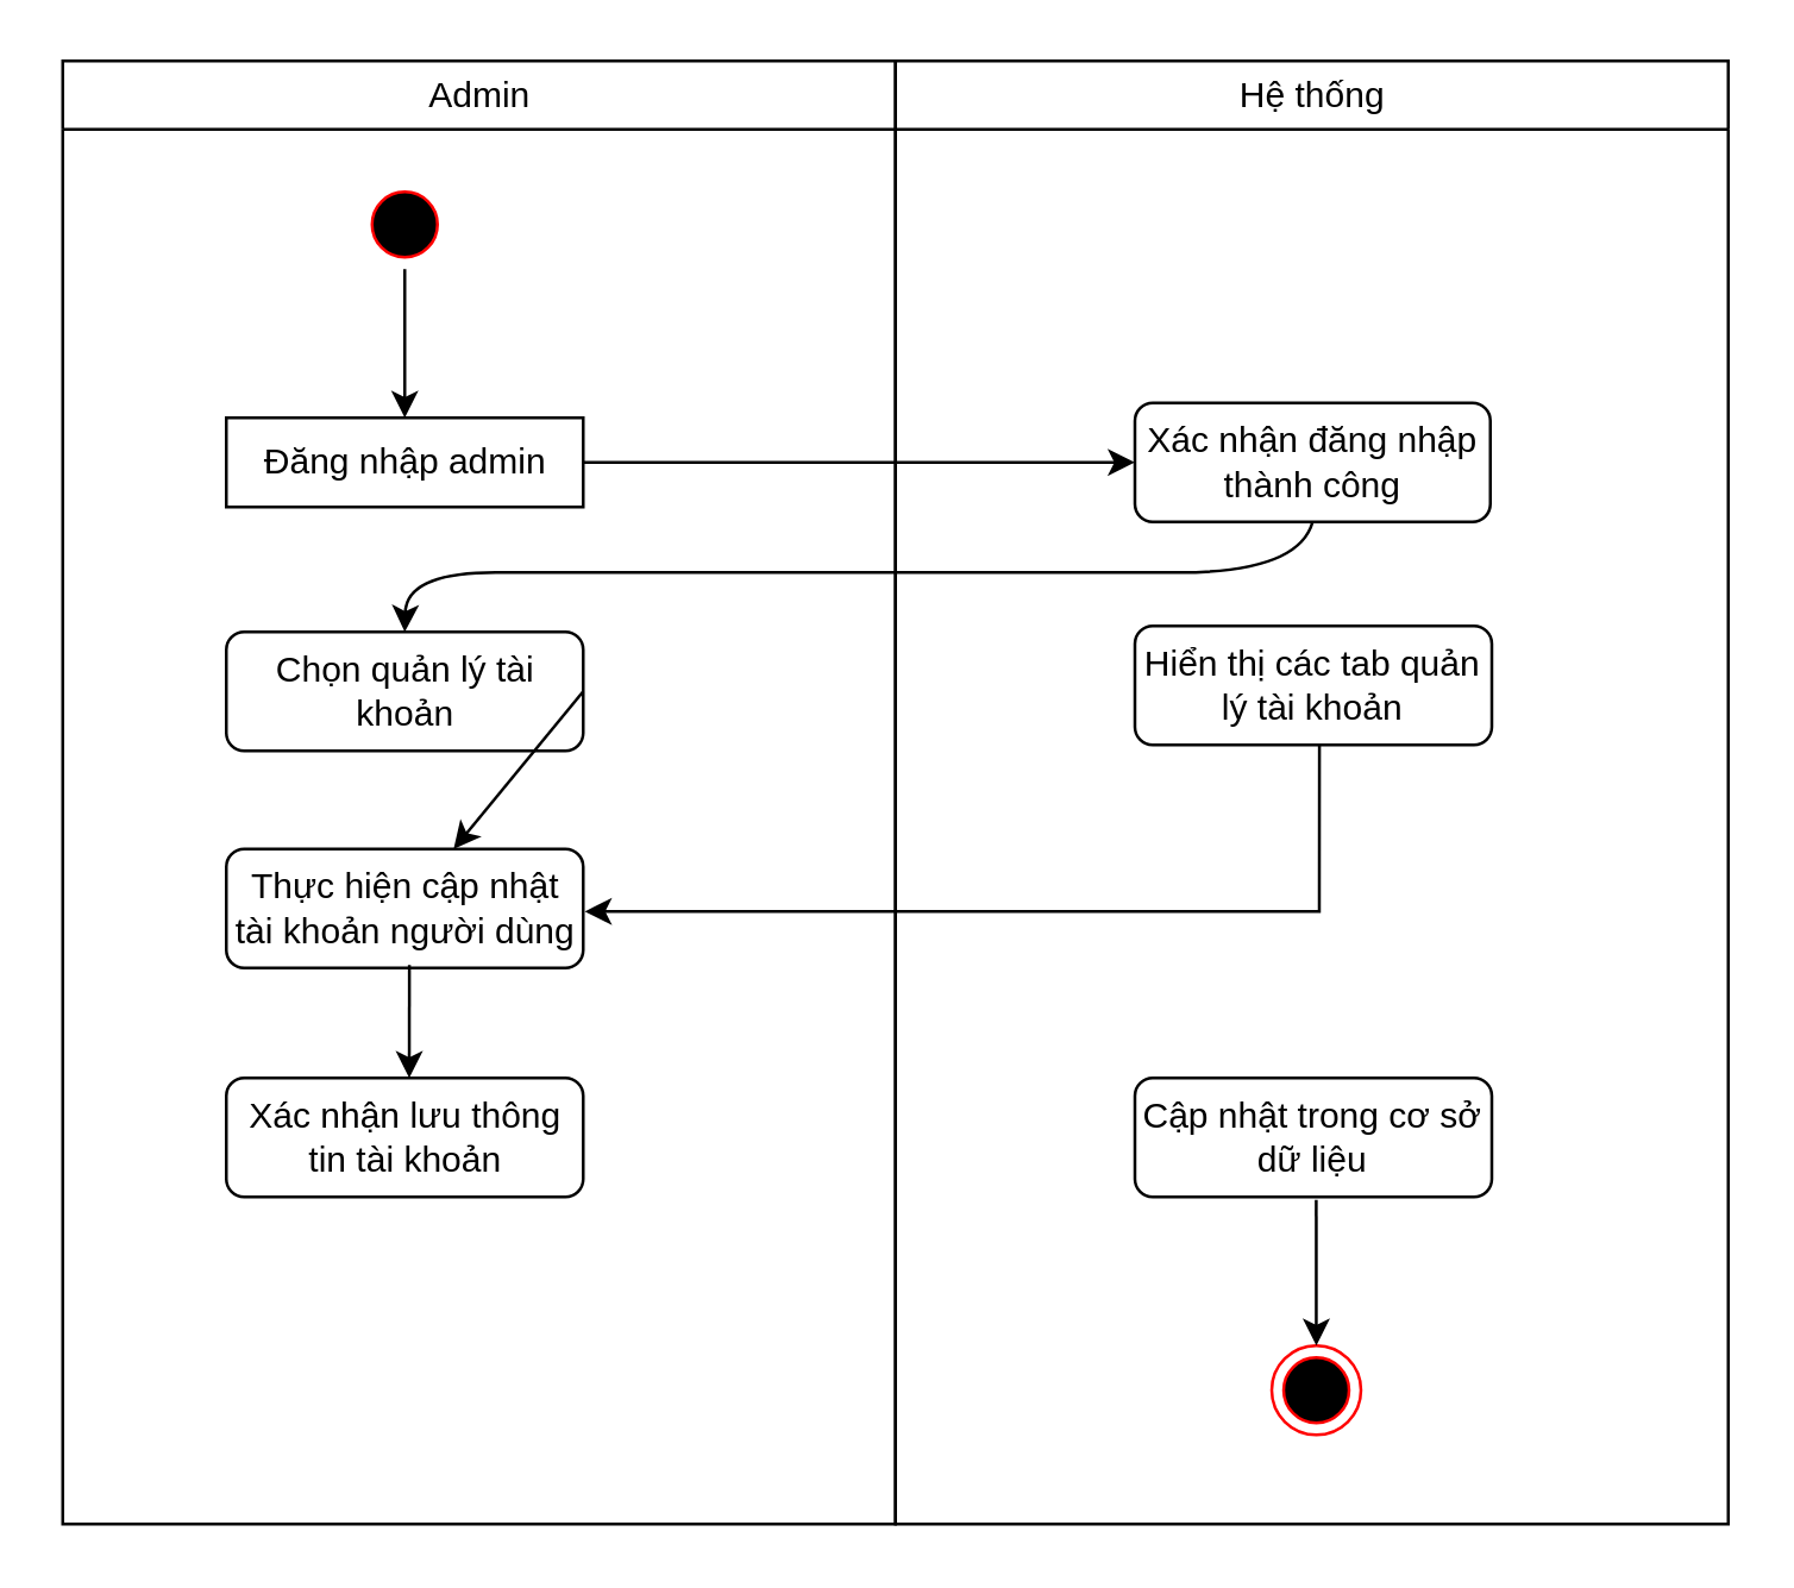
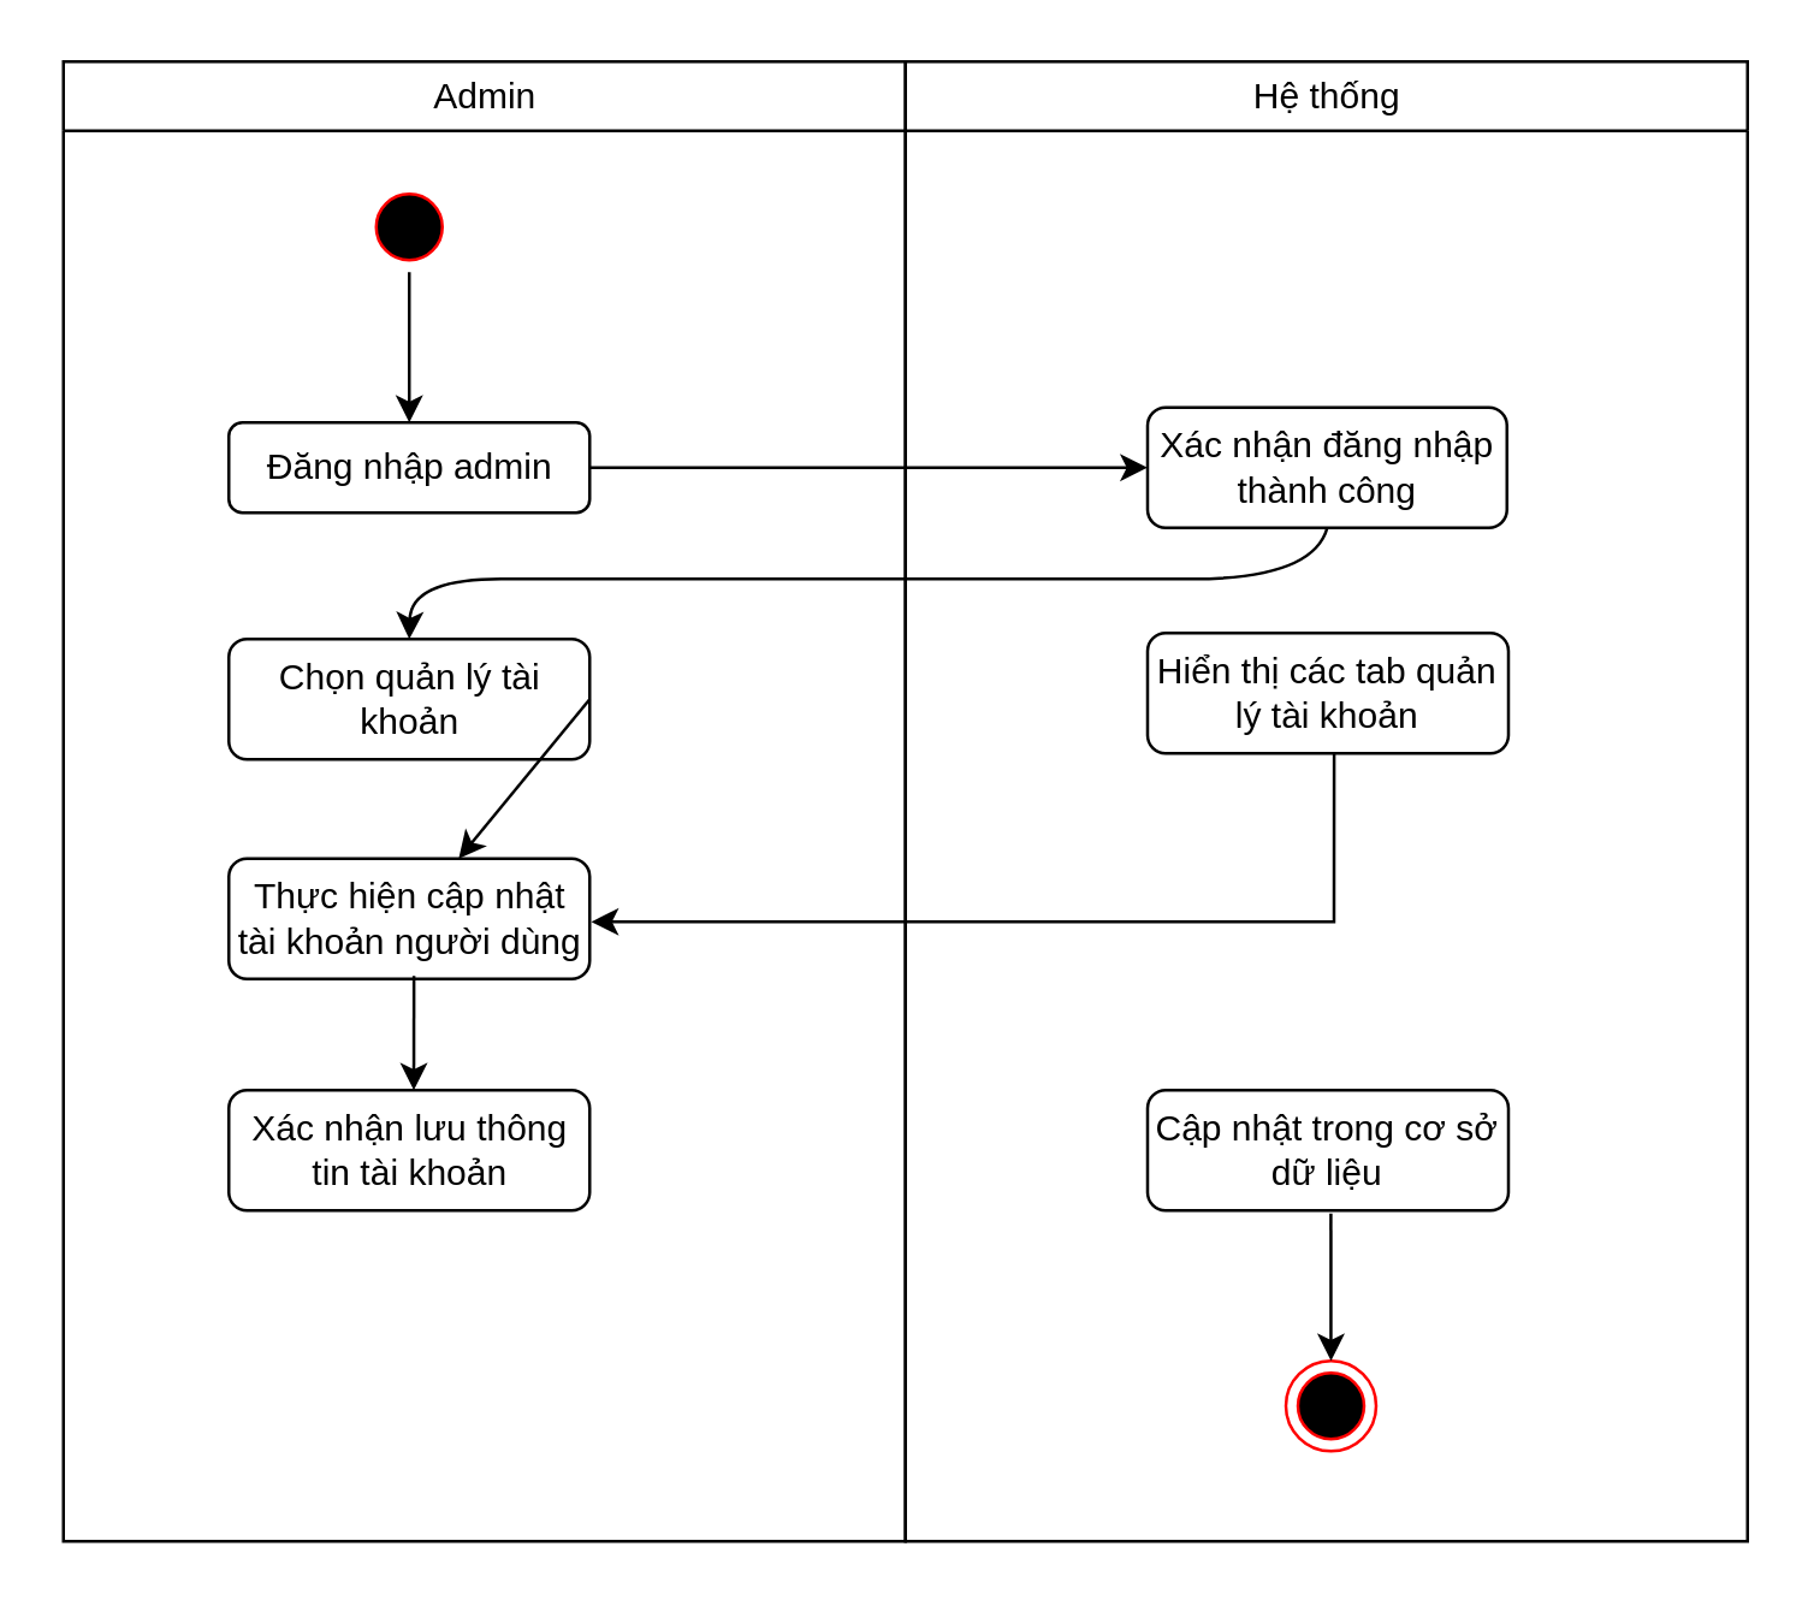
- <mxCell id="4" value="Đăng nhập admin" style="whiteSpace=wrap;html=1;rounded=0;" parent="2" vertex="1"><mxGeometry x="55" y="120" width="120" height="30" as="geometry" /></mxCell>
+ <mxCell id="4" value="Đăng nhập admin" style="rounded=1;whiteSpace=wrap;html=1;" parent="2" vertex="1"><mxGeometry x="55" y="120" width="120" height="30" as="geometry" /></mxCell>
